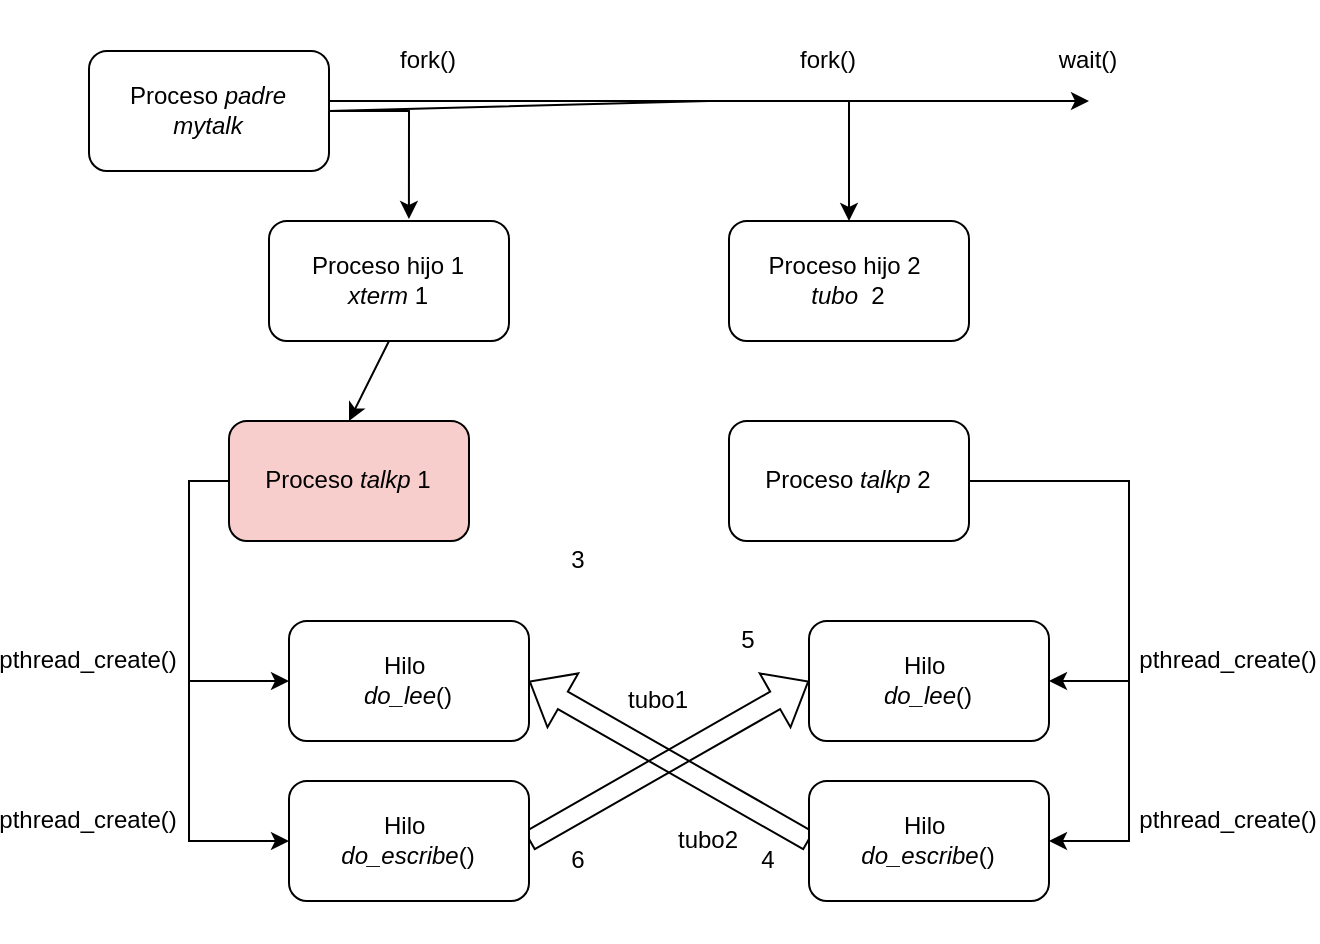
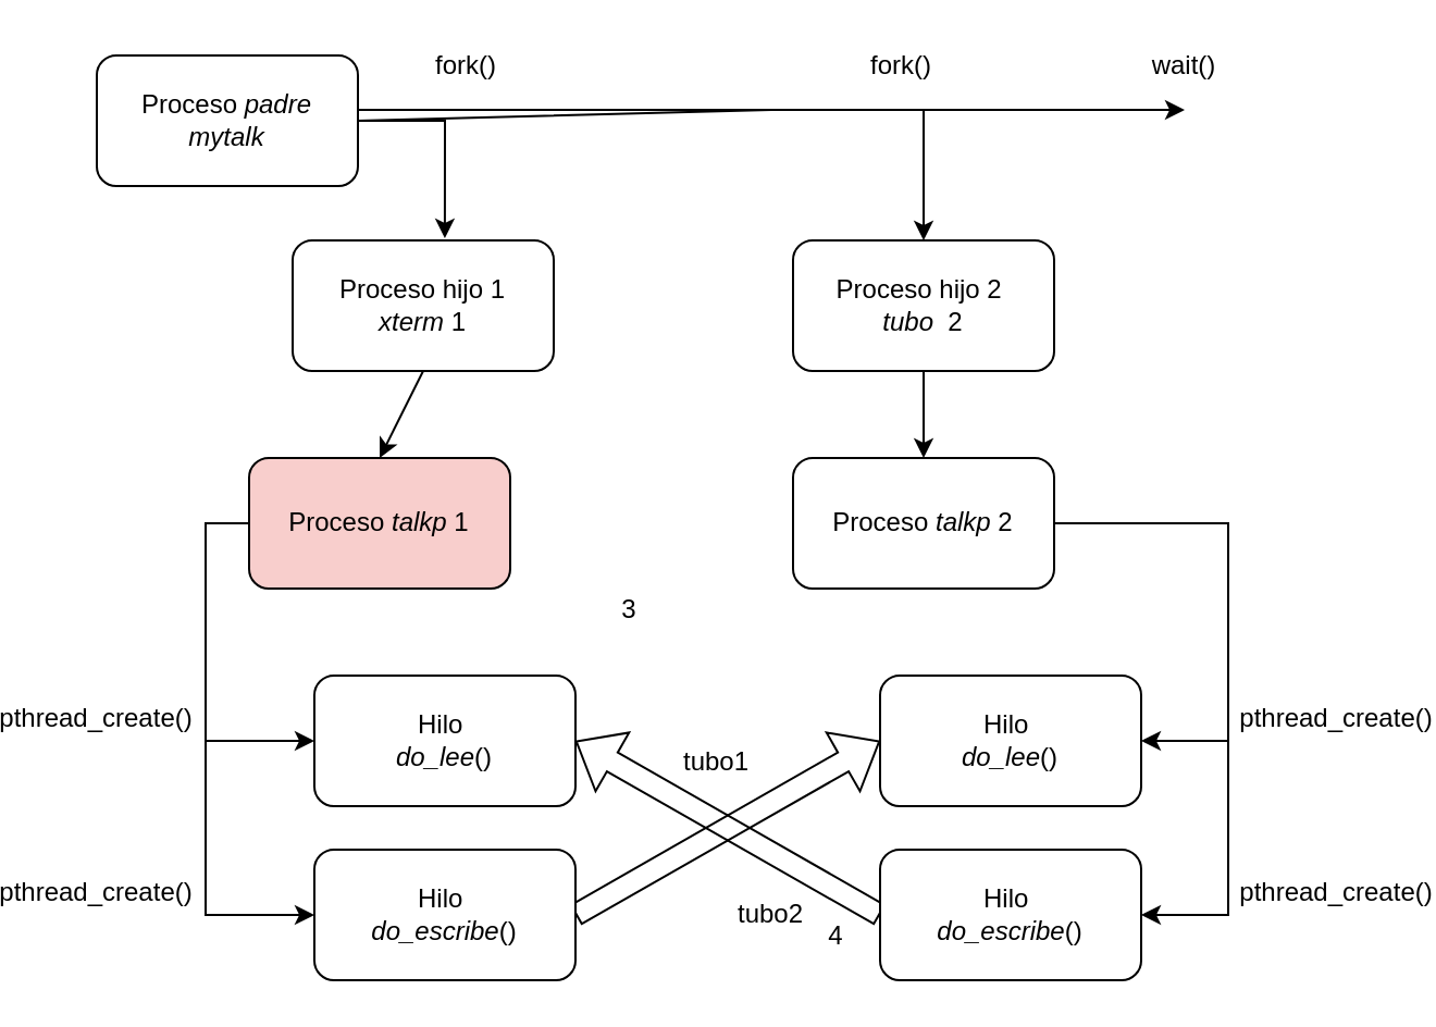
+ <mxCell id="8" style="edgeStyle=none;rounded=0;orthogonalLoop=1;jettySize=auto;html=1;exitX=0.5;exitY=1;exitDx=0;exitDy=0;entryX=0.5;entryY=0;entryDx=0;entryDy=0;" edge="1" parent="1" source="9" target="15"><mxGeometry relative="1" as="geometry" /></mxCell>
- <mxCell id="30" value="5" style="text;html=1;strokeColor=none;fillColor=none;align=center;verticalAlign=middle;whiteSpace=wrap;rounded=0;" vertex="1" parent="1"><mxGeometry x="350" y="310" width="40" height="20" as="geometry" /></mxCell>
- <mxCell id="29" value="6" style="text;html=1;strokeColor=none;fillColor=none;align=center;verticalAlign=middle;whiteSpace=wrap;rounded=0;" vertex="1" parent="1"><mxGeometry x="265" y="420" width="40" height="20" as="geometry" /></mxCell>
